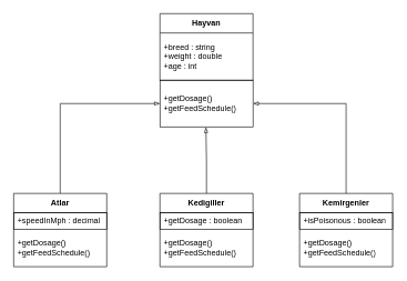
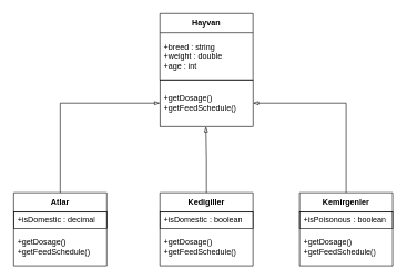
- <mxCell id="7" value="+speedInMph : decimal" style="text;html=1;strokeColor=default;fillColor=none;align=left;verticalAlign=middle;spacingLeft=4;spacingRight=4;overflow=hidden;rotatable=0;points=[[0,0.5],[1,0.5]];portConstraint=eastwest;whiteSpace=wrap;" parent="6" vertex="1"><mxGeometry y="29" width="140" height="25" as="geometry" /></mxCell>
+ <mxCell id="7" value="+isDomestic : decimal" style="text;html=1;strokeColor=default;fillColor=none;align=left;verticalAlign=middle;spacingLeft=4;spacingRight=4;overflow=hidden;rotatable=0;points=[[0,0.5],[1,0.5]];portConstraint=eastwest;whiteSpace=wrap;" parent="6" vertex="1"><mxGeometry y="29" width="140" height="25" as="geometry" /></mxCell>
- <mxCell id="3" value="+getDosage : boolean" style="text;html=1;strokeColor=default;fillColor=none;align=left;verticalAlign=middle;spacingLeft=4;spacingRight=4;overflow=hidden;rotatable=0;points=[[0,0.5],[1,0.5]];portConstraint=eastwest;whiteSpace=wrap;" parent="2" vertex="1"><mxGeometry y="29" width="140" height="25" as="geometry" /></mxCell>
+ <mxCell id="3" value="+isDomestic : boolean" style="text;html=1;strokeColor=default;fillColor=none;align=left;verticalAlign=middle;spacingLeft=4;spacingRight=4;overflow=hidden;rotatable=0;points=[[0,0.5],[1,0.5]];portConstraint=eastwest;whiteSpace=wrap;" parent="2" vertex="1"><mxGeometry y="29" width="140" height="25" as="geometry" /></mxCell>
